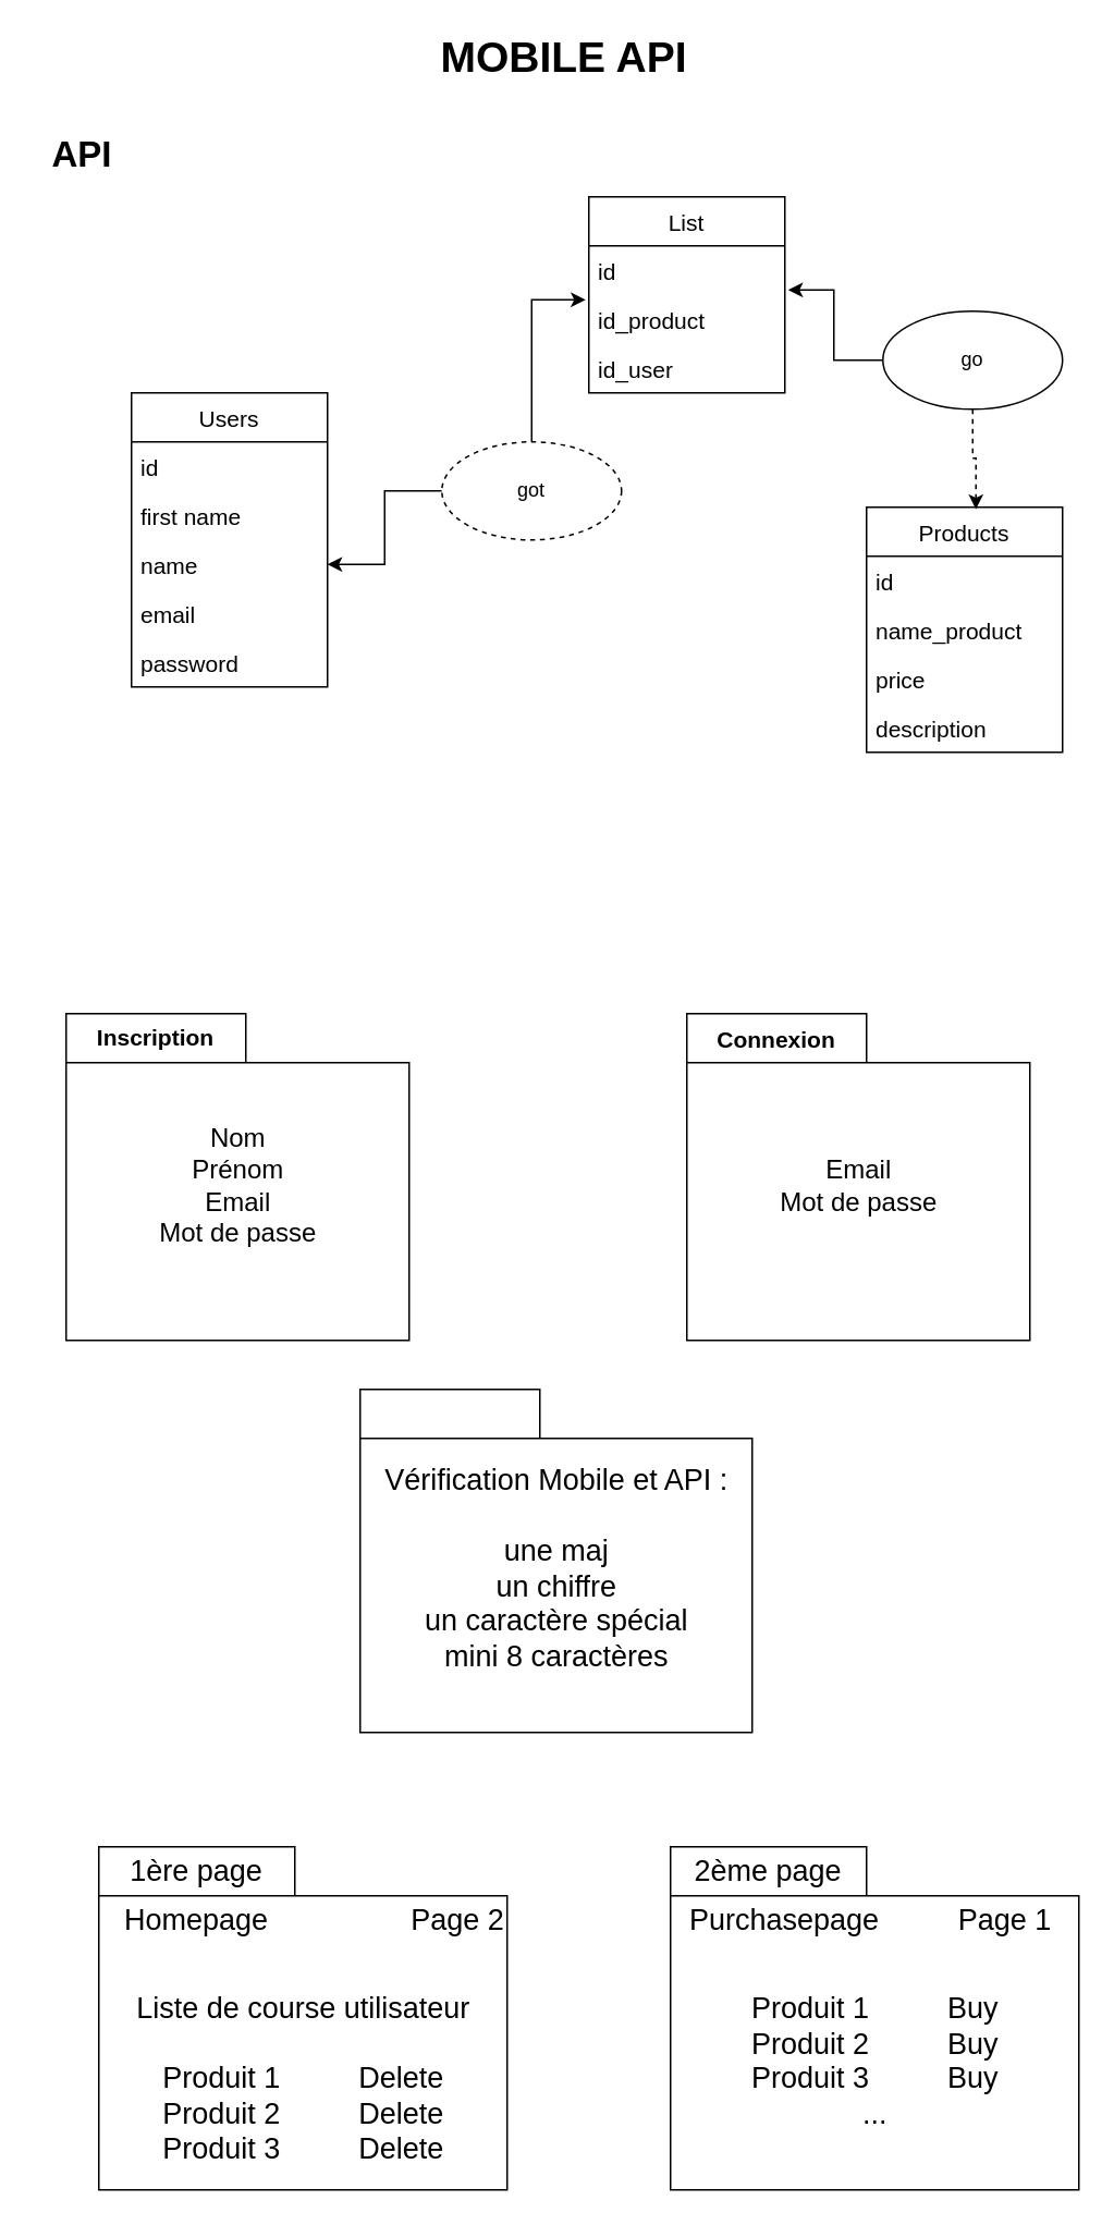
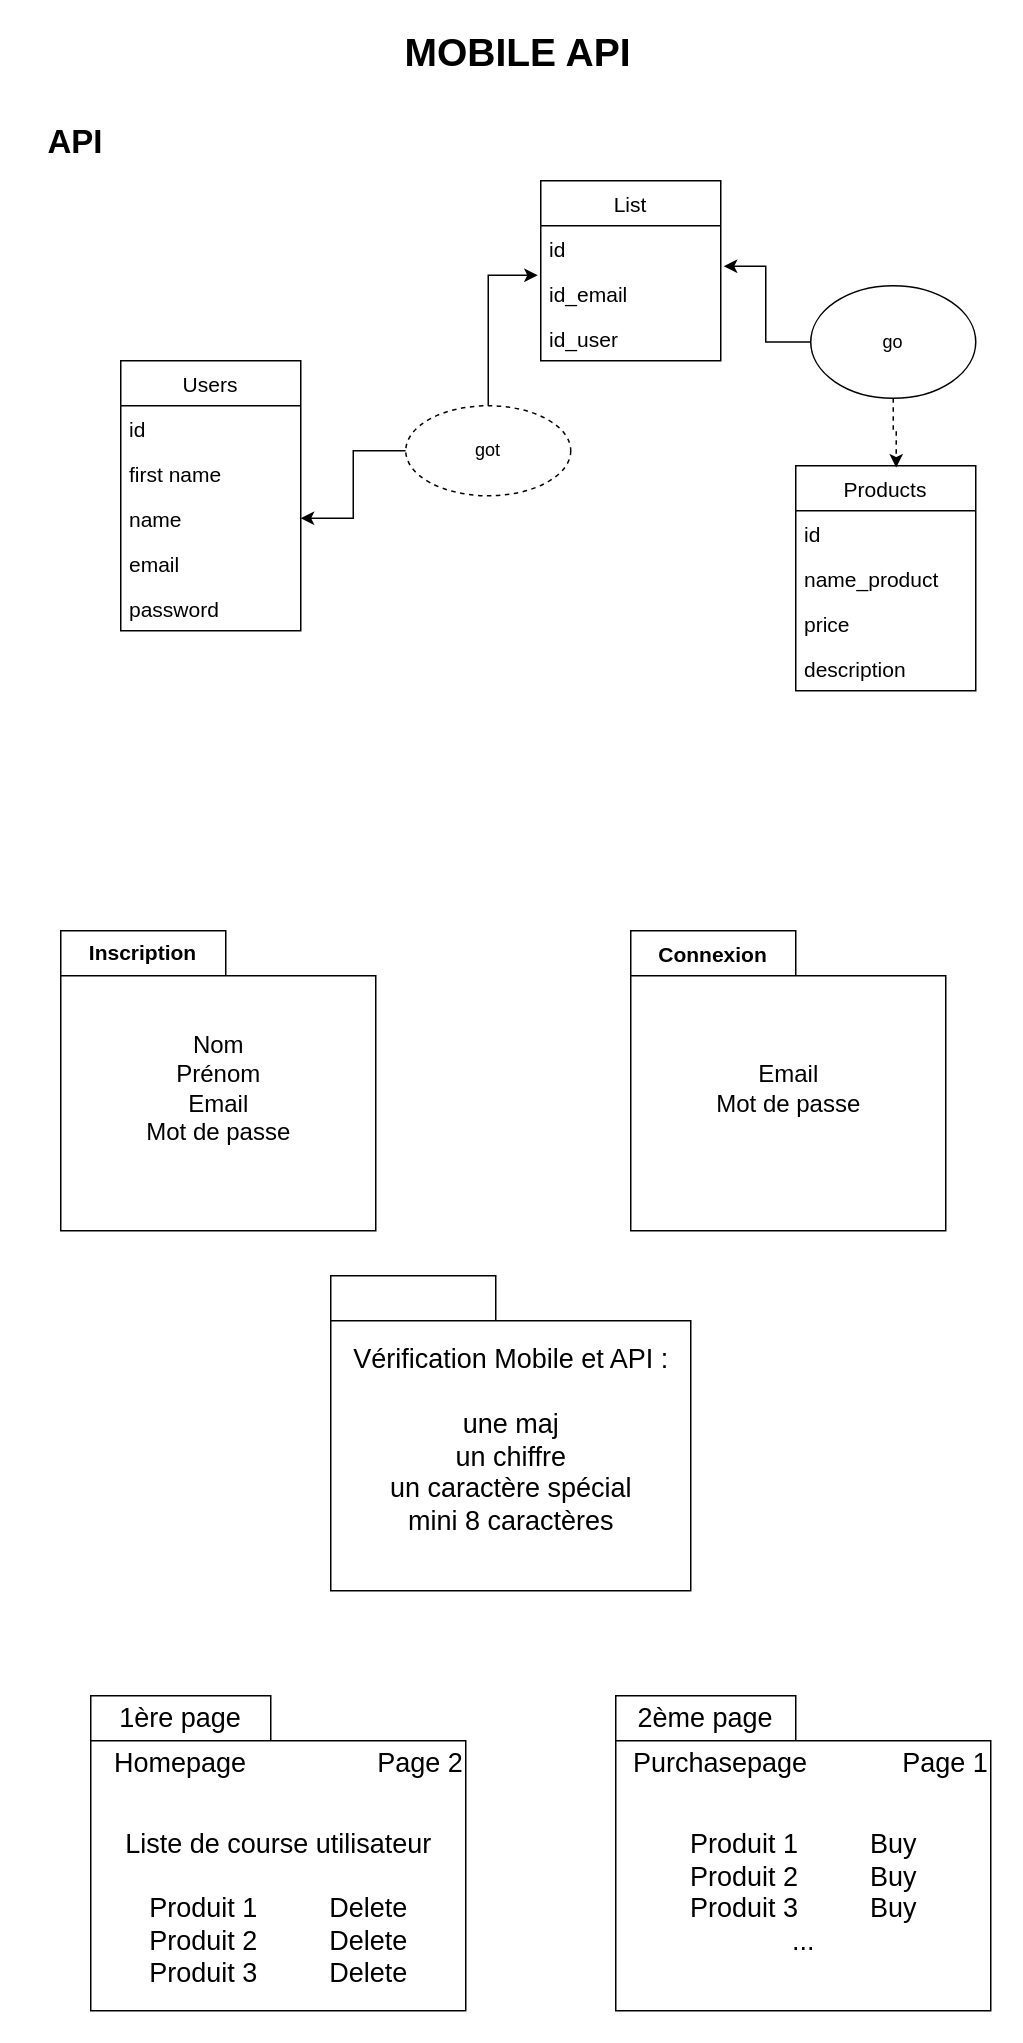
- <mxCell id="30" value="id_product" style="text;strokeColor=none;fillColor=none;align=left;verticalAlign=middle;spacingLeft=4;spacingRight=4;overflow=hidden;points=[[0,0.5],[1,0.5]];portConstraint=eastwest;rotatable=0;fontSize=14;" parent="28" vertex="1"><mxGeometry y="60" width="120" height="30" as="geometry" /></mxCell>
+ <mxCell id="30" value="id_email" style="text;strokeColor=none;fillColor=none;align=left;verticalAlign=middle;spacingLeft=4;spacingRight=4;overflow=hidden;points=[[0,0.5],[1,0.5]];portConstraint=eastwest;rotatable=0;fontSize=14;" parent="28" vertex="1"><mxGeometry y="60" width="120" height="30" as="geometry" /></mxCell>
- <mxCell id="37" value="go" style="ellipse;whiteSpace=wrap;html=1;" parent="1" vertex="1"><mxGeometry x="540" y="190" width="110" height="60" as="geometry" /></mxCell>
+ <mxCell id="37" value="go" style="ellipse;whiteSpace=wrap;html=1;" parent="1" vertex="1"><mxGeometry x="540" y="190" width="110" height="75" as="geometry" /></mxCell>
- <mxCell id="21" value="Page 1" style="text;html=1;strokeColor=none;fillColor=none;align=center;verticalAlign=middle;whiteSpace=wrap;rounded=0;fontSize=18;" parent="1" vertex="1"><mxGeometry x="585" y="1160" width="60" height="30" as="geometry" /></mxCell>
+ <mxCell id="21" value="Page 1" style="text;html=1;strokeColor=none;fillColor=none;align=center;verticalAlign=middle;whiteSpace=wrap;rounded=0;fontSize=18;" parent="1" vertex="1"><mxGeometry x="600" y="1160" width="60" height="30" as="geometry" /></mxCell>
